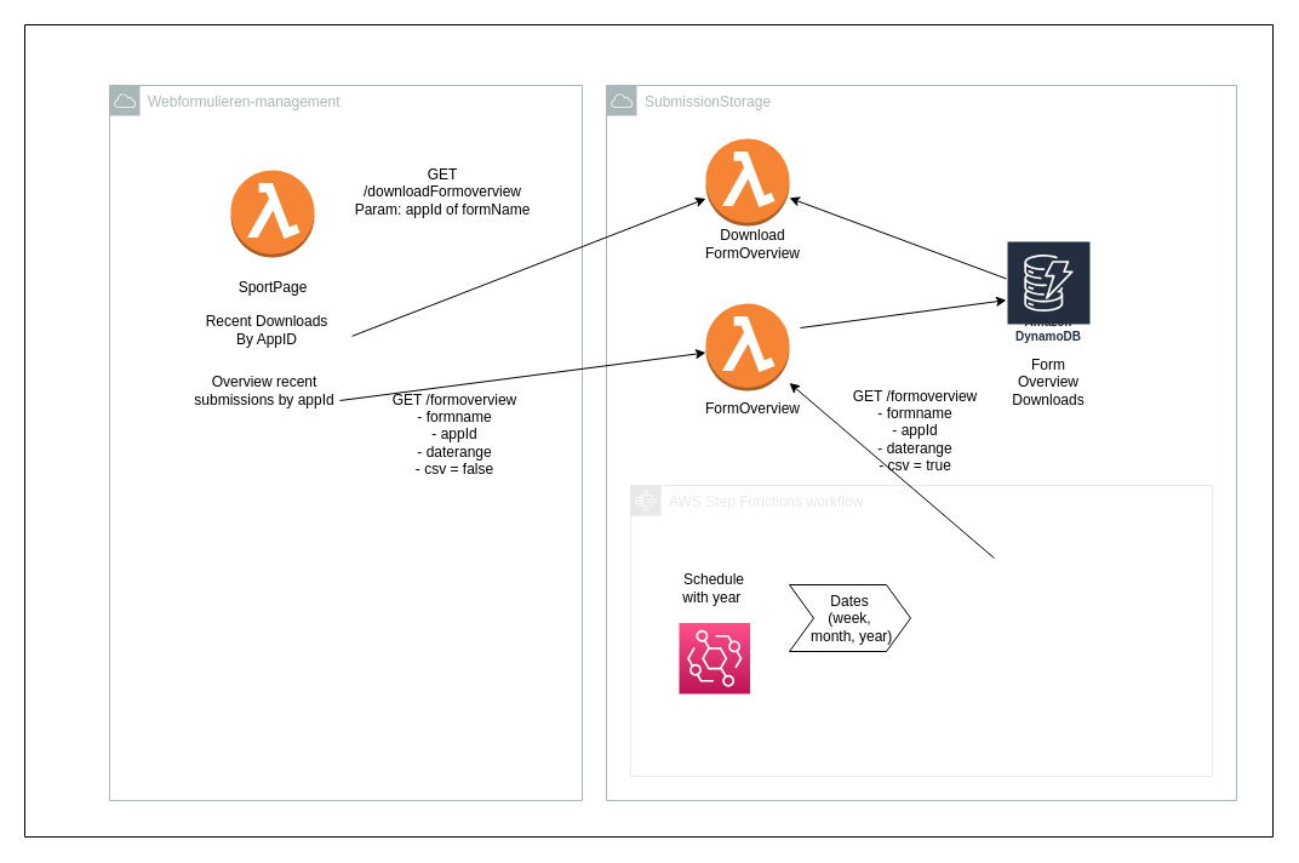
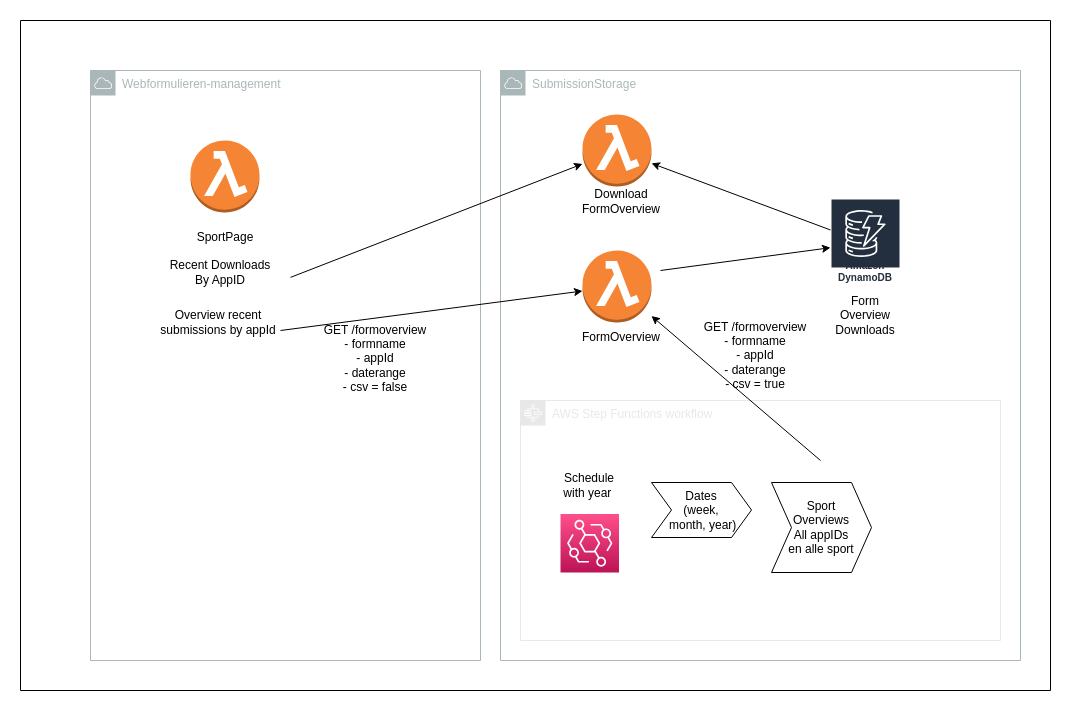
- <mxCell id="23" value="GET /downloadFormoverview&lt;br&gt;Param: appId of formName" style="text;html=1;strokeColor=none;fillColor=none;align=center;verticalAlign=middle;whiteSpace=wrap;rounded=0;" vertex="1" parent="1"><mxGeometry x="290" y="118" width="150" height="80" as="geometry" /></mxCell>
+ <mxCell id="15" value="Sport&lt;br&gt;Overviews&lt;br&gt;All appIDs&lt;br&gt;en alle sport" style="shape=step;perimeter=stepPerimeter;whiteSpace=wrap;html=1;fixedSize=1;" vertex="1" parent="1"><mxGeometry x="771" y="482" width="100" height="90" as="geometry" /></mxCell>
